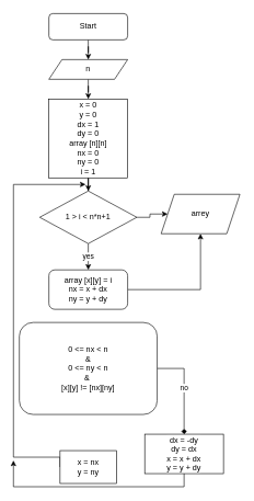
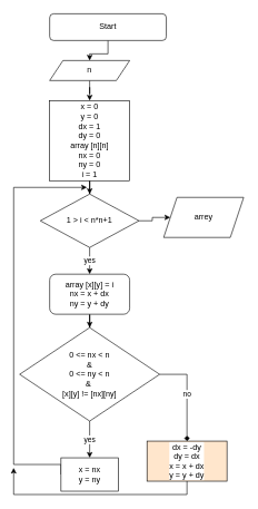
- <mxCell id="3" value="Start" style="rounded=1;whiteSpace=wrap;html=1;" vertex="1" parent="1"><mxGeometry x="74" width="120" height="40" as="geometry" y="20" /></mxCell>
+ <mxCell id="3" value="Start" style="rounded=1;whiteSpace=wrap;html=1;" vertex="1" parent="1"><mxGeometry x="74" y="20" width="175" height="40" as="geometry" /></mxCell>
- <mxCell id="11" value="" style="edgeStyle=orthogonalEdgeStyle;rounded=0;orthogonalLoop=1;jettySize=auto;html=1;fontColor=#000000;" edge="1" parent="1" source="12" target="20"><mxGeometry relative="1" as="geometry" /></mxCell>
+ <mxCell id="11" value="" style="edgeStyle=orthogonalEdgeStyle;rounded=0;orthogonalLoop=1;jettySize=auto;html=1;fontColor=#000000;" edge="1" parent="1" source="12" target="15"><mxGeometry relative="1" as="geometry" /></mxCell>
- <mxCell id="15" value="0 &amp;lt;= nx &amp;lt; n&lt;br&gt;&amp;amp;&lt;br&gt;0 &amp;lt;= ny &amp;lt; n&lt;br&gt;&amp;amp;&amp;nbsp;&lt;br&gt;[x][y] != [nx][ny]" style="whiteSpace=wrap;html=1;labelBackgroundColor=#FFFFFF;fontColor=#000000;rounded=1;" vertex="1" parent="1"><mxGeometry x="29" y="490" width="210" height="140" as="geometry" /></mxCell>
+ <mxCell id="15" value="0 &amp;lt;= nx &amp;lt; n&lt;br&gt;&amp;amp;&lt;br&gt;0 &amp;lt;= ny &amp;lt; n&lt;br&gt;&amp;amp;&amp;nbsp;&lt;br&gt;[x][y] != [nx][ny]" style="rhombus;whiteSpace=wrap;html=1;labelBackgroundColor=#FFFFFF;fontColor=#000000;" vertex="1" parent="1"><mxGeometry x="29" y="490" width="210" height="140" as="geometry" /></mxCell>
+ <mxCell id="13" value="yes" style="edgeStyle=orthogonalEdgeStyle;rounded=0;orthogonalLoop=1;jettySize=auto;html=1;fontColor=#000000;" edge="1" parent="1" source="15" target="17"><mxGeometry relative="1" as="geometry" /></mxCell>
- <mxCell id="19" value="dx = -dy&lt;br&gt;dy = dx&lt;br&gt;x = x + dx&lt;br&gt;y = y + dy" style="rounded=0;whiteSpace=wrap;html=1;labelBackgroundColor=#FFFFFF;fontColor=#000000;" vertex="1" parent="1"><mxGeometry x="220" y="660" width="120" height="60" as="geometry" /></mxCell>
+ <mxCell id="19" value="dx = -dy&lt;br&gt;dy = dx&lt;br&gt;x = x + dx&lt;br&gt;y = y + dy" style="rounded=0;whiteSpace=wrap;html=1;labelBackgroundColor=#FFFFFF;fontColor=#000000;fillColor=#ffe6cc;" vertex="1" parent="1"><mxGeometry x="220" y="660" width="120" height="60" as="geometry" /></mxCell>
